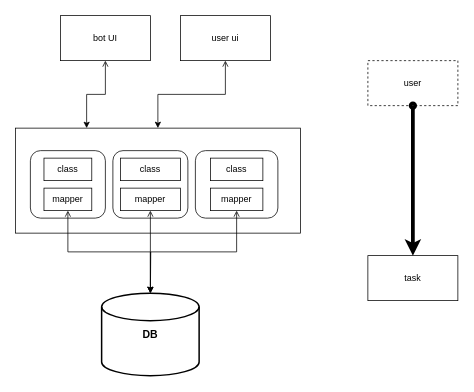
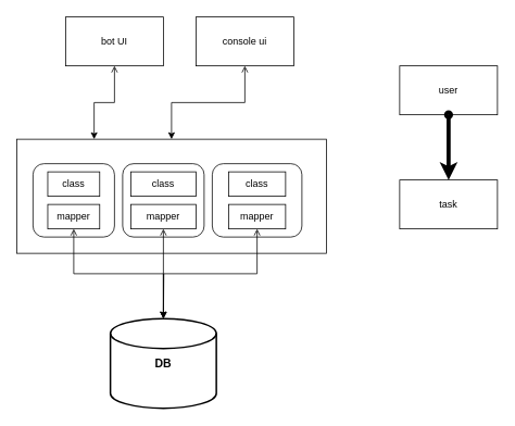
- <mxCell id="6" value="user ui" style="rounded=0;whiteSpace=wrap;html=1;" parent="1" vertex="1"><mxGeometry x="240" y="20" width="120" height="60" as="geometry" /></mxCell>
+ <mxCell id="6" value="console ui" style="rounded=0;whiteSpace=wrap;html=1;" parent="1" vertex="1"><mxGeometry x="240" y="20" width="120" height="60" as="geometry" /></mxCell>
- <mxCell id="23" value="user" style="rounded=0;whiteSpace=wrap;html=1;dashed=1;" parent="1" vertex="1"><mxGeometry x="490" y="80" width="120" height="60" as="geometry" /></mxCell>
+ <mxCell id="23" value="user" style="rounded=0;whiteSpace=wrap;html=1;" parent="1" vertex="1"><mxGeometry x="490" y="80" width="120" height="60" as="geometry" /></mxCell>
- <mxCell id="24" value="task" style="rounded=0;whiteSpace=wrap;html=1;" parent="1" vertex="1"><mxGeometry x="490" y="340" width="120" height="60" as="geometry" /></mxCell>
+ <mxCell id="24" value="task" style="rounded=0;whiteSpace=wrap;html=1;" parent="1" vertex="1"><mxGeometry x="490" y="220" width="120" height="60" as="geometry" /></mxCell>
